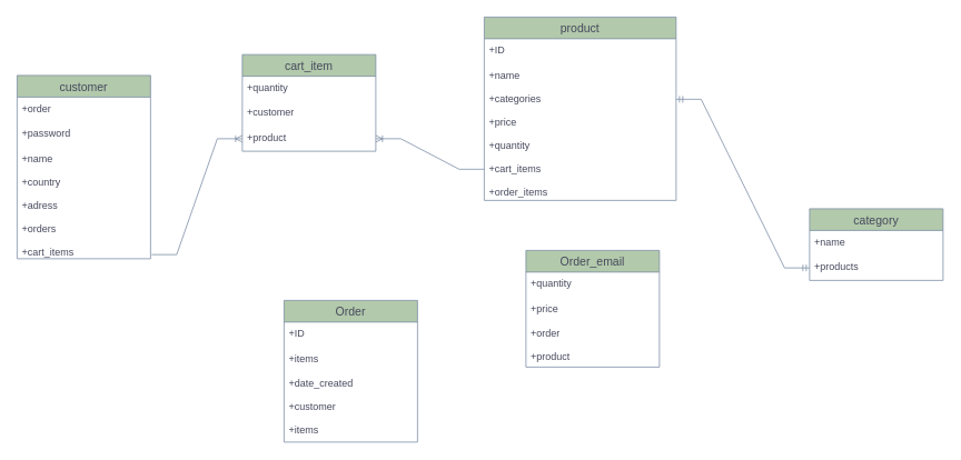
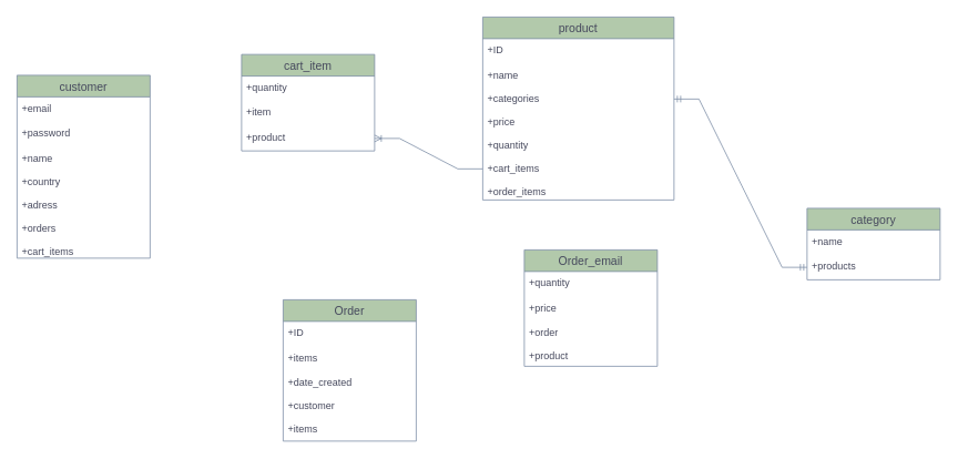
- <mxCell id="13" value="+order" style="text;strokeColor=none;fillColor=none;spacingLeft=4;spacingRight=4;overflow=hidden;rotatable=0;points=[[0,0.5],[1,0.5]];portConstraint=eastwest;fontSize=12;labelBackgroundColor=none;fontColor=#46495D;" vertex="1" parent="12"><mxGeometry y="26" width="160" height="30" as="geometry" /></mxCell>
+ <mxCell id="13" value="+email" style="text;strokeColor=none;fillColor=none;spacingLeft=4;spacingRight=4;overflow=hidden;rotatable=0;points=[[0,0.5],[1,0.5]];portConstraint=eastwest;fontSize=12;labelBackgroundColor=none;fontColor=#46495D;" vertex="1" parent="12"><mxGeometry y="26" width="160" height="30" as="geometry" /></mxCell>
- <mxCell id="22" value="+customer" style="text;strokeColor=none;fillColor=none;spacingLeft=4;spacingRight=4;overflow=hidden;rotatable=0;points=[[0,0.5],[1,0.5]];portConstraint=eastwest;fontSize=12;labelBackgroundColor=none;fontColor=#46495D;" vertex="1" parent="20"><mxGeometry y="56" width="160" height="30" as="geometry" /></mxCell>
+ <mxCell id="22" value="+item" style="text;strokeColor=none;fillColor=none;spacingLeft=4;spacingRight=4;overflow=hidden;rotatable=0;points=[[0,0.5],[1,0.5]];portConstraint=eastwest;fontSize=12;labelBackgroundColor=none;fontColor=#46495D;" vertex="1" parent="20"><mxGeometry y="56" width="160" height="30" as="geometry" /></mxCell>
- <mxCell id="26" value="" style="edgeStyle=entityRelationEdgeStyle;fontSize=12;html=1;endArrow=ERoneToMany;rounded=0;exitX=1.008;exitY=0.963;exitDx=0;exitDy=0;exitPerimeter=0;entryX=0;entryY=0.5;entryDx=0;entryDy=0;labelBackgroundColor=none;strokeColor=#788AA3;fontColor=default;" edge="1" parent="1" source="15" target="23"><mxGeometry width="100" height="100" relative="1" as="geometry"><mxPoint x="190" y="310" as="sourcePoint" /><mxPoint x="290" y="210" as="targetPoint" /></mxGeometry></mxCell>
